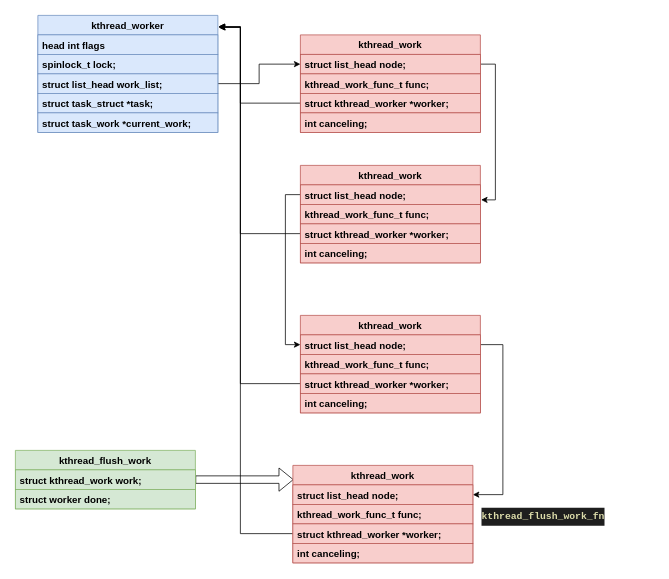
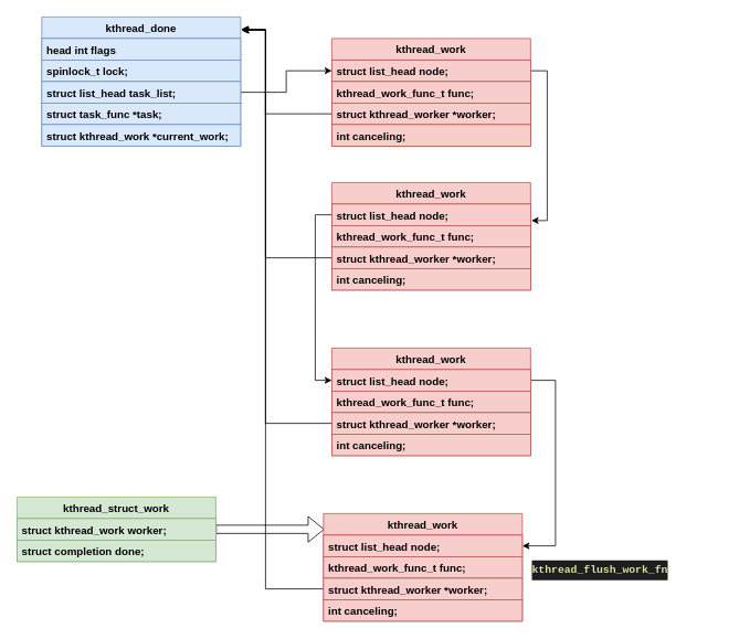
- <mxCell id="12" value="kthread_worker" style="swimlane;fontStyle=1;childLayout=stackLayout;horizontal=1;startSize=26;fillColor=#dae8fc;horizontalStack=0;resizeParent=1;resizeParentMax=0;resizeLast=0;collapsible=1;marginBottom=0;fontSize=13;strokeColor=#6c8ebf;" vertex="1" parent="1"><mxGeometry x="50" y="20" width="240" height="156" as="geometry" /></mxCell>
+ <mxCell id="12" value="kthread_done" style="swimlane;fontStyle=1;childLayout=stackLayout;horizontal=1;startSize=26;fillColor=#dae8fc;horizontalStack=0;resizeParent=1;resizeParentMax=0;resizeLast=0;collapsible=1;marginBottom=0;fontSize=13;strokeColor=#6c8ebf;" vertex="1" parent="1"><mxGeometry x="50" y="20" width="240" height="156" as="geometry" /></mxCell>
- <mxCell id="15" value="struct list_head&#09;work_list;" style="text;strokeColor=#6c8ebf;fillColor=#dae8fc;align=left;verticalAlign=top;spacingLeft=4;spacingRight=4;overflow=hidden;rotatable=0;points=[[0,0.5],[1,0.5]];portConstraint=eastwest;fontStyle=1;fontSize=13;" vertex="1" parent="12"><mxGeometry y="78" width="240" height="26" as="geometry" /></mxCell>
+ <mxCell id="15" value="struct list_head&#09;task_list;" style="text;strokeColor=#6c8ebf;fillColor=#dae8fc;align=left;verticalAlign=top;spacingLeft=4;spacingRight=4;overflow=hidden;rotatable=0;points=[[0,0.5],[1,0.5]];portConstraint=eastwest;fontStyle=1;fontSize=13;" vertex="1" parent="12"><mxGeometry y="78" width="240" height="26" as="geometry" /></mxCell>
- <mxCell id="16" value="struct task_struct&#09;*task;" style="text;strokeColor=#6c8ebf;fillColor=#dae8fc;align=left;verticalAlign=top;spacingLeft=4;spacingRight=4;overflow=hidden;rotatable=0;points=[[0,0.5],[1,0.5]];portConstraint=eastwest;fontStyle=1;fontSize=13;" vertex="1" parent="12"><mxGeometry y="104" width="240" height="26" as="geometry" /></mxCell>
+ <mxCell id="16" value="struct task_func&#09;*task;" style="text;strokeColor=#6c8ebf;fillColor=#dae8fc;align=left;verticalAlign=top;spacingLeft=4;spacingRight=4;overflow=hidden;rotatable=0;points=[[0,0.5],[1,0.5]];portConstraint=eastwest;fontStyle=1;fontSize=13;" vertex="1" parent="12"><mxGeometry y="104" width="240" height="26" as="geometry" /></mxCell>
- <mxCell id="17" value="struct task_work&#09;*current_work;" style="text;strokeColor=#6c8ebf;fillColor=#dae8fc;align=left;verticalAlign=top;spacingLeft=4;spacingRight=4;overflow=hidden;rotatable=0;points=[[0,0.5],[1,0.5]];portConstraint=eastwest;fontStyle=1;fontSize=13;" vertex="1" parent="12"><mxGeometry y="130" width="240" height="26" as="geometry" /></mxCell>
+ <mxCell id="17" value="struct kthread_work&#09;*current_work;" style="text;strokeColor=#6c8ebf;fillColor=#dae8fc;align=left;verticalAlign=top;spacingLeft=4;spacingRight=4;overflow=hidden;rotatable=0;points=[[0,0.5],[1,0.5]];portConstraint=eastwest;fontStyle=1;fontSize=13;" vertex="1" parent="12"><mxGeometry y="130" width="240" height="26" as="geometry" /></mxCell>
- <mxCell id="38" value="kthread_flush_work" style="swimlane;fontStyle=1;childLayout=stackLayout;horizontal=1;startSize=26;fillColor=#d5e8d4;horizontalStack=0;resizeParent=1;resizeParentMax=0;resizeLast=0;collapsible=1;marginBottom=0;fontSize=13;strokeColor=#82b366;" vertex="1" parent="1"><mxGeometry x="20" y="600" width="240" height="78" as="geometry" /></mxCell>
+ <mxCell id="38" value="kthread_struct_work" style="swimlane;fontStyle=1;childLayout=stackLayout;horizontal=1;startSize=26;fillColor=#d5e8d4;horizontalStack=0;resizeParent=1;resizeParentMax=0;resizeLast=0;collapsible=1;marginBottom=0;fontSize=13;strokeColor=#82b366;" vertex="1" parent="1"><mxGeometry x="20" y="600" width="240" height="78" as="geometry" /></mxCell>
- <mxCell id="39" value="struct kthread_work&#09;work;" style="text;strokeColor=#82b366;fillColor=#d5e8d4;align=left;verticalAlign=top;spacingLeft=4;spacingRight=4;overflow=hidden;rotatable=0;points=[[0,0.5],[1,0.5]];portConstraint=eastwest;fontStyle=1;fontSize=13;" vertex="1" parent="38"><mxGeometry y="26" width="240" height="26" as="geometry" /></mxCell>
+ <mxCell id="39" value="struct kthread_work&#09;worker;" style="text;strokeColor=#82b366;fillColor=#d5e8d4;align=left;verticalAlign=top;spacingLeft=4;spacingRight=4;overflow=hidden;rotatable=0;points=[[0,0.5],[1,0.5]];portConstraint=eastwest;fontStyle=1;fontSize=13;" vertex="1" parent="38"><mxGeometry y="26" width="240" height="26" as="geometry" /></mxCell>
- <mxCell id="40" value="struct worker&#09;done;" style="text;strokeColor=#82b366;fillColor=#d5e8d4;align=left;verticalAlign=top;spacingLeft=4;spacingRight=4;overflow=hidden;rotatable=0;points=[[0,0.5],[1,0.5]];portConstraint=eastwest;fontStyle=1;fontSize=13;" vertex="1" parent="38"><mxGeometry y="52" width="240" height="26" as="geometry" /></mxCell>
+ <mxCell id="40" value="struct completion&#09;done;" style="text;strokeColor=#82b366;fillColor=#d5e8d4;align=left;verticalAlign=top;spacingLeft=4;spacingRight=4;overflow=hidden;rotatable=0;points=[[0,0.5],[1,0.5]];portConstraint=eastwest;fontStyle=1;fontSize=13;" vertex="1" parent="38"><mxGeometry y="52" width="240" height="26" as="geometry" /></mxCell>
